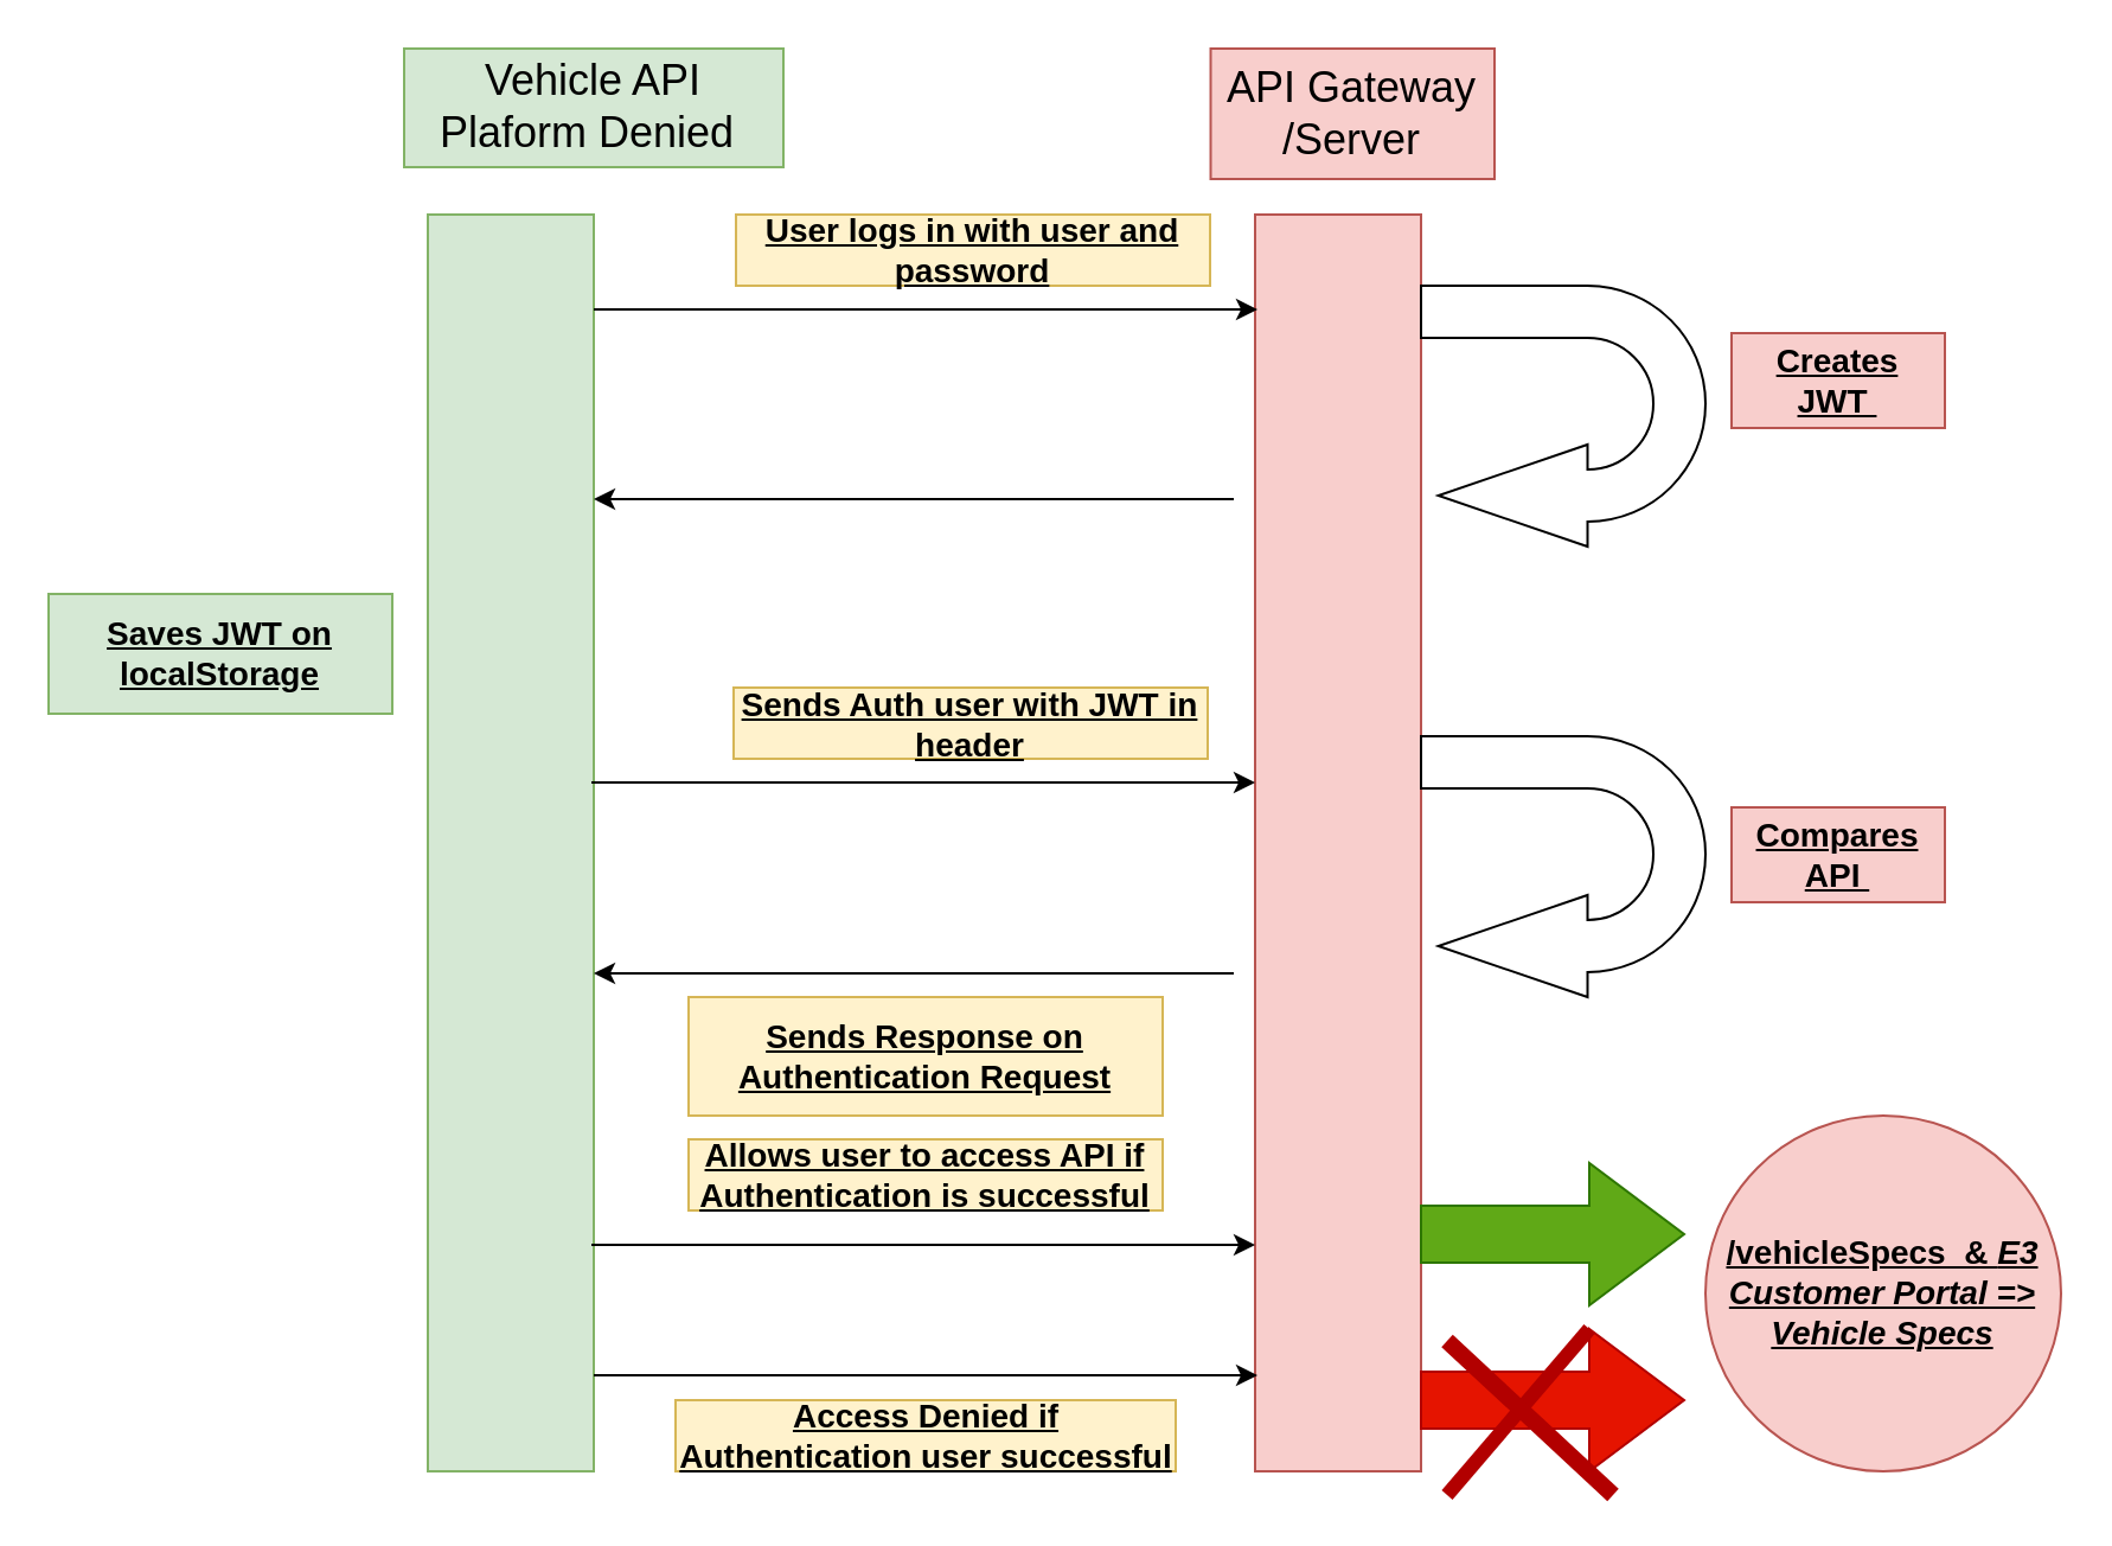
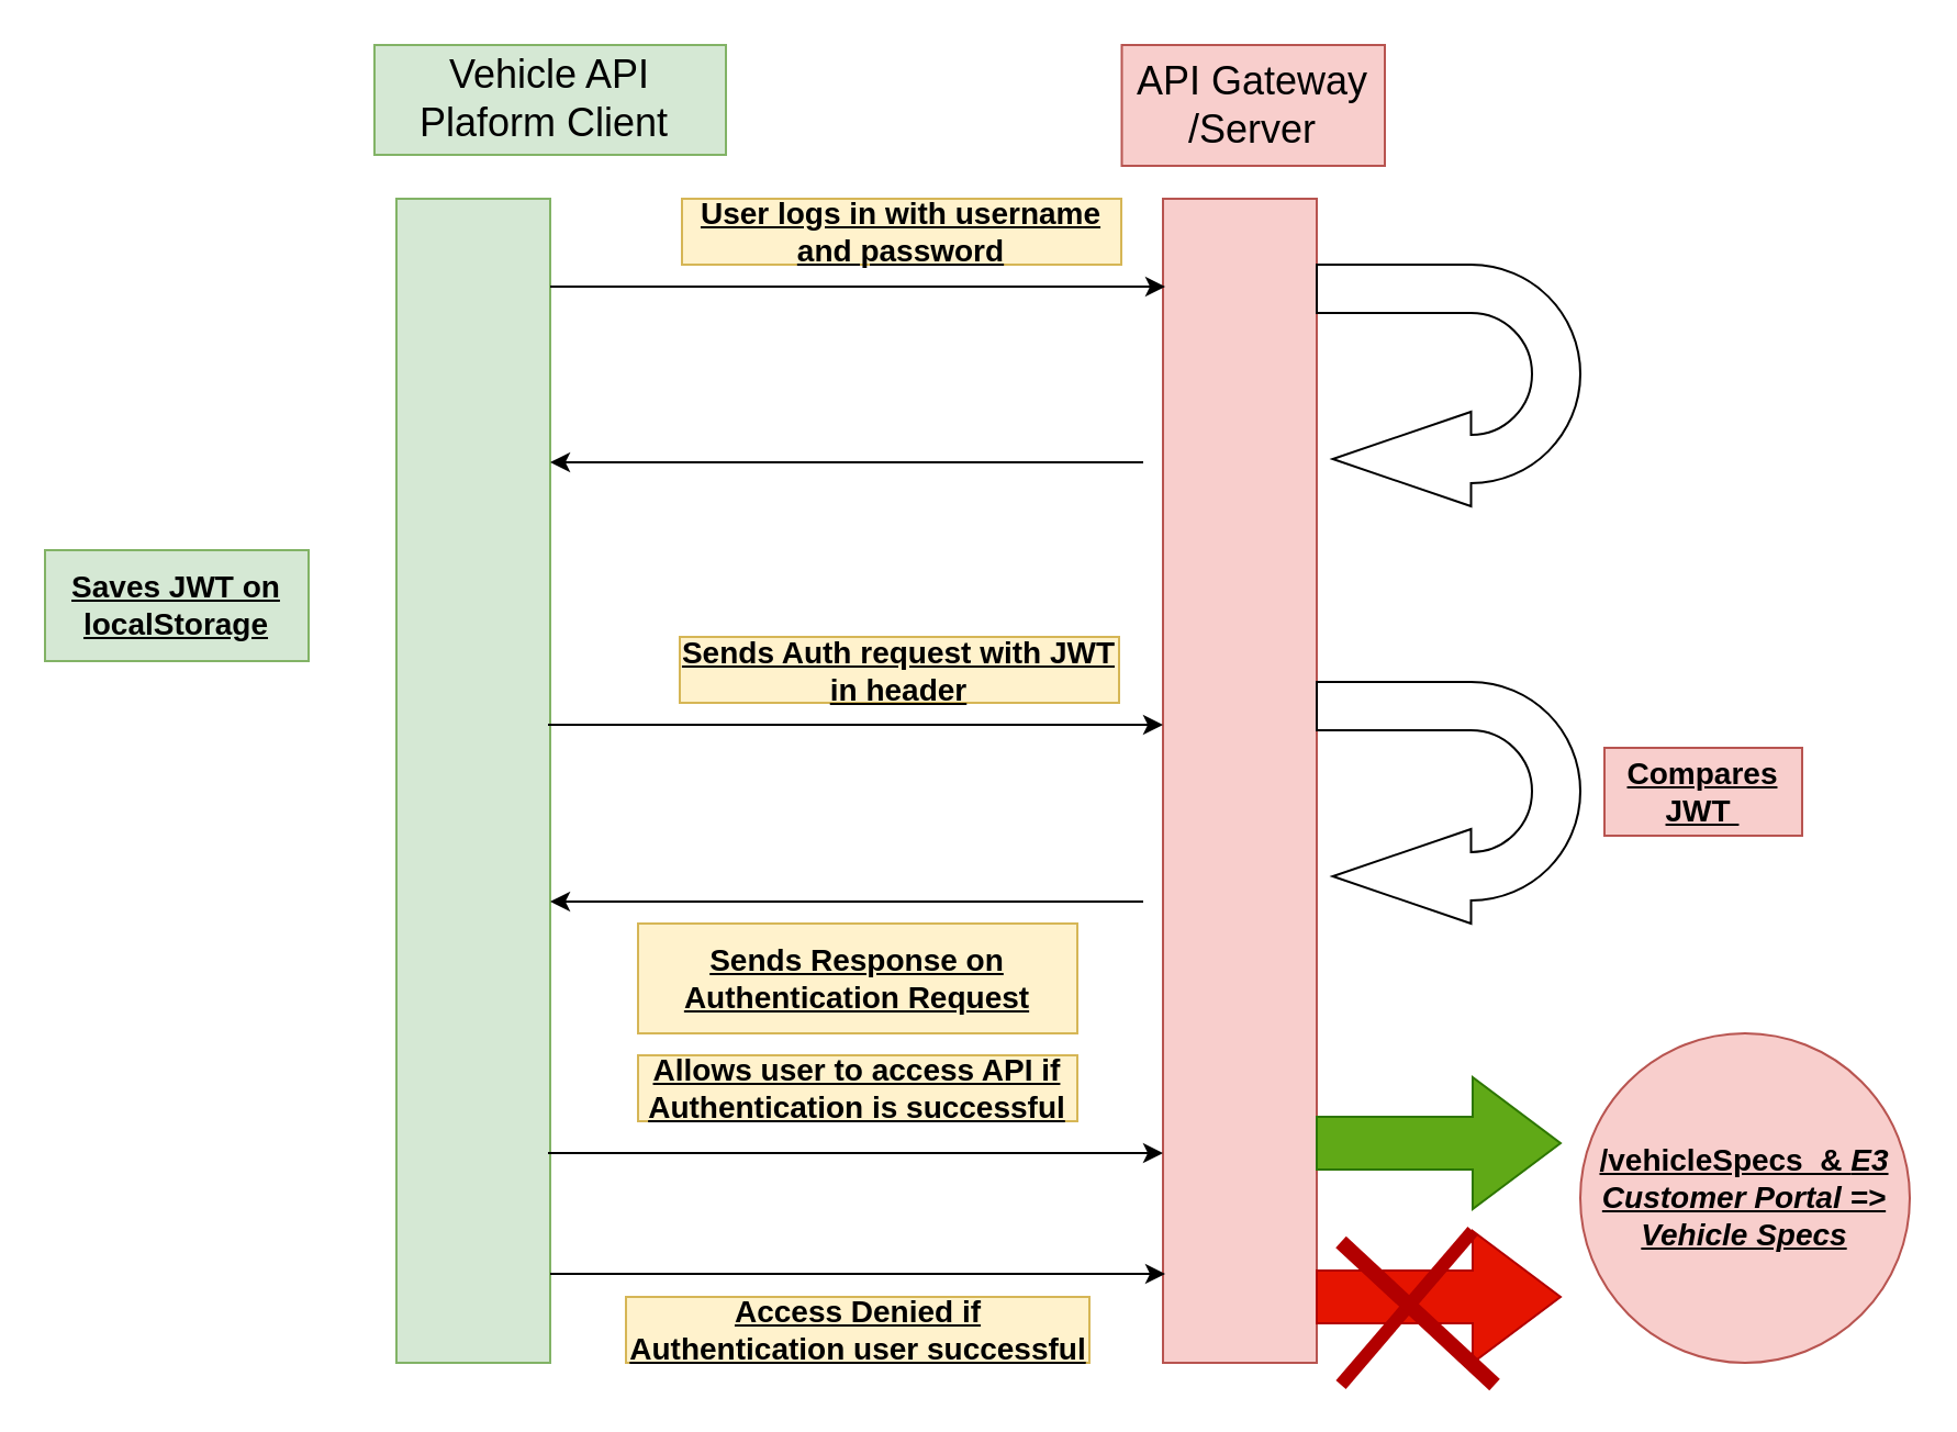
- <mxCell id="4" value="&lt;font style=&quot;font-size: 18px;&quot;&gt;Vehicle API Plaform Denied&amp;nbsp;&lt;/font&gt;" style="text;html=1;align=center;verticalAlign=middle;whiteSpace=wrap;rounded=0;fillColor=#d5e8d4;strokeColor=#82b366;" vertex="1" parent="1"><mxGeometry x="170" y="20" width="160" height="50" as="geometry" /></mxCell>
+ <mxCell id="4" value="&lt;font style=&quot;font-size: 18px;&quot;&gt;Vehicle API Plaform Client&amp;nbsp;&lt;/font&gt;" style="text;html=1;align=center;verticalAlign=middle;whiteSpace=wrap;rounded=0;fillColor=#d5e8d4;strokeColor=#82b366;" vertex="1" parent="1"><mxGeometry x="170" y="20" width="160" height="50" as="geometry" /></mxCell>
- <mxCell id="8" value="&lt;font style=&quot;font-size: 14px;&quot;&gt;&lt;b&gt;&lt;u&gt;User logs in with user and password&lt;/u&gt;&lt;/b&gt;&lt;/font&gt;" style="text;html=1;align=center;verticalAlign=middle;whiteSpace=wrap;rounded=0;fillColor=#fff2cc;strokeColor=#d6b656;" vertex="1" parent="1"><mxGeometry x="310" y="90" width="200" height="30" as="geometry" /></mxCell>
+ <mxCell id="8" value="&lt;font style=&quot;font-size: 14px;&quot;&gt;&lt;b&gt;&lt;u&gt;User logs in with username and password&lt;/u&gt;&lt;/b&gt;&lt;/font&gt;" style="text;html=1;align=center;verticalAlign=middle;whiteSpace=wrap;rounded=0;fillColor=#fff2cc;strokeColor=#d6b656;" vertex="1" parent="1"><mxGeometry x="310" y="90" width="200" height="30" as="geometry" /></mxCell>
- <mxCell id="10" value="&lt;span style=&quot;font-size: 14px;&quot;&gt;&lt;b&gt;&lt;u&gt;Creates JWT&amp;nbsp;&lt;/u&gt;&lt;/b&gt;&lt;/span&gt;" style="text;html=1;align=center;verticalAlign=middle;whiteSpace=wrap;rounded=0;fillColor=#f8cecc;strokeColor=#b85450;" vertex="1" parent="1"><mxGeometry x="730" y="140" width="90" height="40" as="geometry" /></mxCell>
- <mxCell id="16" value="&lt;span style=&quot;font-size: 14px;&quot;&gt;&lt;b&gt;&lt;u&gt;Saves JWT on localStorage&lt;/u&gt;&lt;/b&gt;&lt;/span&gt;" style="text;html=1;align=center;verticalAlign=middle;whiteSpace=wrap;rounded=0;fillColor=#d5e8d4;strokeColor=#82b366;" vertex="1" parent="1"><mxGeometry x="20" y="250" width="145" height="50.5" as="geometry" /></mxCell>
+ <mxCell id="16" value="&lt;span style=&quot;font-size: 14px;&quot;&gt;&lt;b&gt;&lt;u&gt;Saves JWT on localStorage&lt;/u&gt;&lt;/b&gt;&lt;/span&gt;" style="text;html=1;align=center;verticalAlign=middle;whiteSpace=wrap;rounded=0;fillColor=#d5e8d4;strokeColor=#82b366;" vertex="1" parent="1"><mxGeometry x="20" y="250" width="120" height="50.5" as="geometry" /></mxCell>
- <mxCell id="15" value="&lt;font style=&quot;font-size: 14px;&quot;&gt;&lt;b&gt;&lt;u&gt;Sends Auth user with JWT in header&lt;/u&gt;&lt;/b&gt;&lt;/font&gt;" style="text;html=1;align=center;verticalAlign=middle;whiteSpace=wrap;rounded=0;fillColor=#fff2cc;strokeColor=#d6b656;" vertex="1" parent="1"><mxGeometry x="309" y="289.5" width="200" height="30" as="geometry" /></mxCell>
+ <mxCell id="15" value="&lt;font style=&quot;font-size: 14px;&quot;&gt;&lt;b&gt;&lt;u&gt;Sends Auth request with JWT in header&lt;/u&gt;&lt;/b&gt;&lt;/font&gt;" style="text;html=1;align=center;verticalAlign=middle;whiteSpace=wrap;rounded=0;fillColor=#fff2cc;strokeColor=#d6b656;" vertex="1" parent="1"><mxGeometry x="309" y="289.5" width="200" height="30" as="geometry" /></mxCell>
- <mxCell id="18" value="&lt;span style=&quot;font-size: 14px;&quot;&gt;&lt;b&gt;&lt;u&gt;Compares API&amp;nbsp;&lt;/u&gt;&lt;/b&gt;&lt;/span&gt;" style="text;html=1;align=center;verticalAlign=middle;whiteSpace=wrap;rounded=0;fillColor=#f8cecc;strokeColor=#b85450;" vertex="1" parent="1"><mxGeometry x="730" y="340" width="90" height="40" as="geometry" /></mxCell>
+ <mxCell id="18" value="&lt;span style=&quot;font-size: 14px;&quot;&gt;&lt;b&gt;&lt;u&gt;Compares JWT&amp;nbsp;&lt;/u&gt;&lt;/b&gt;&lt;/span&gt;" style="text;html=1;align=center;verticalAlign=middle;whiteSpace=wrap;rounded=0;fillColor=#f8cecc;strokeColor=#b85450;" vertex="1" parent="1"><mxGeometry x="730" y="340" width="90" height="40" as="geometry" /></mxCell>
